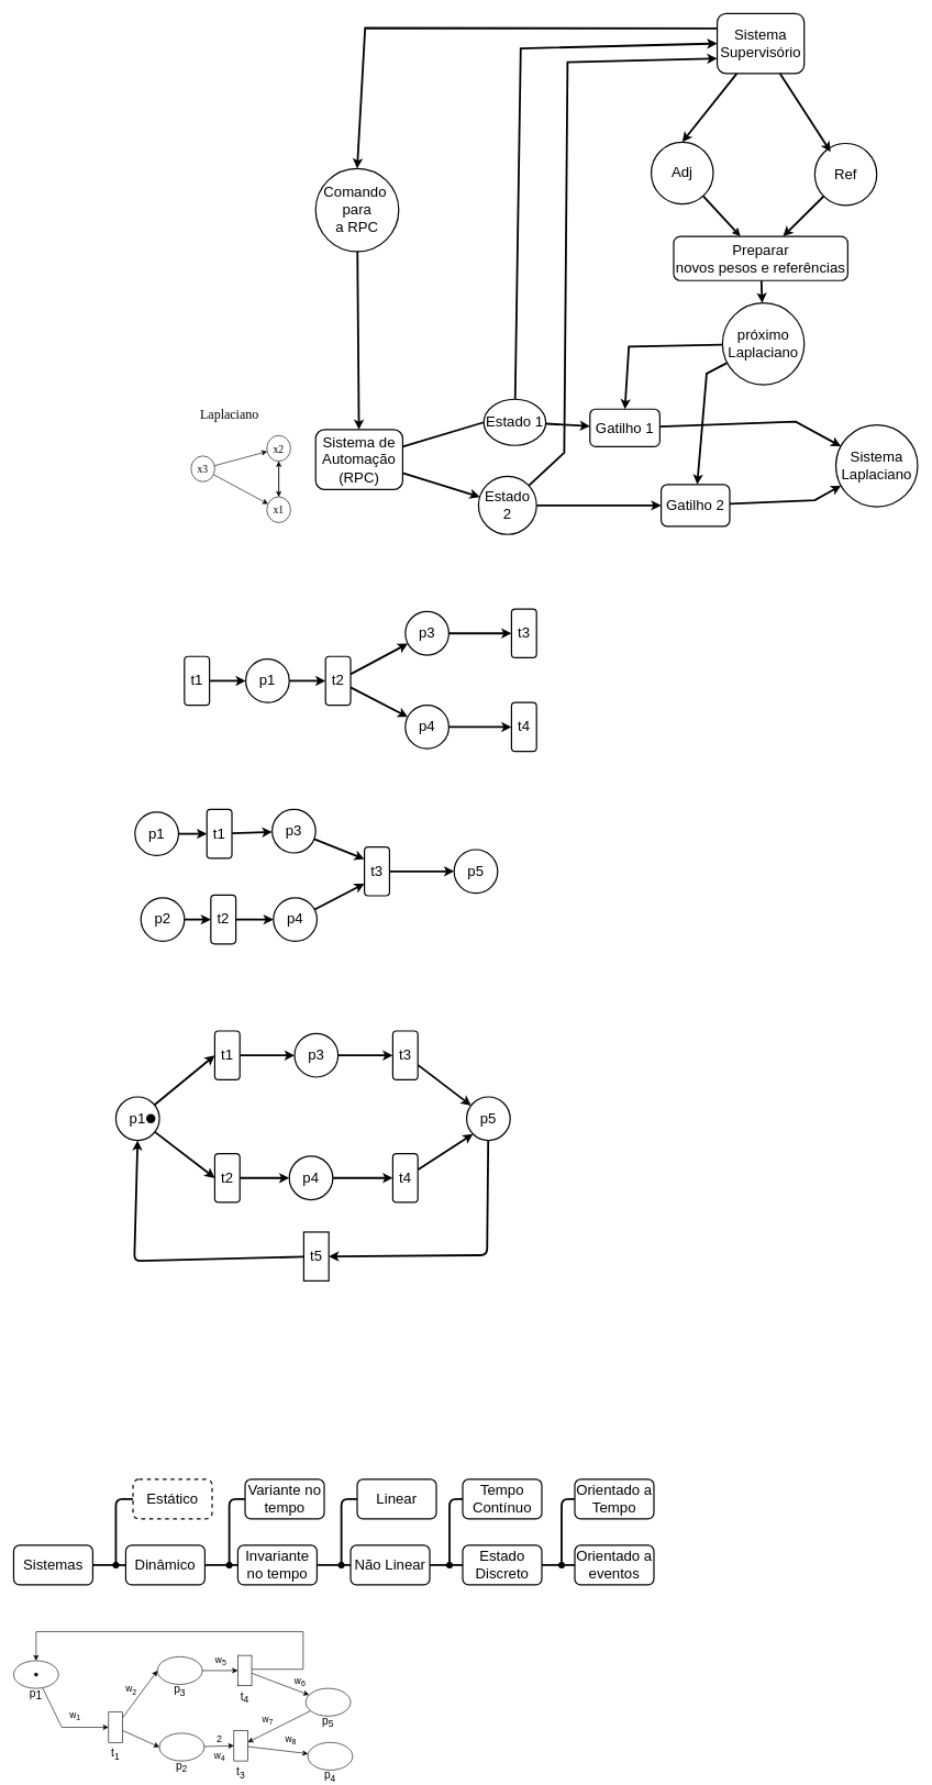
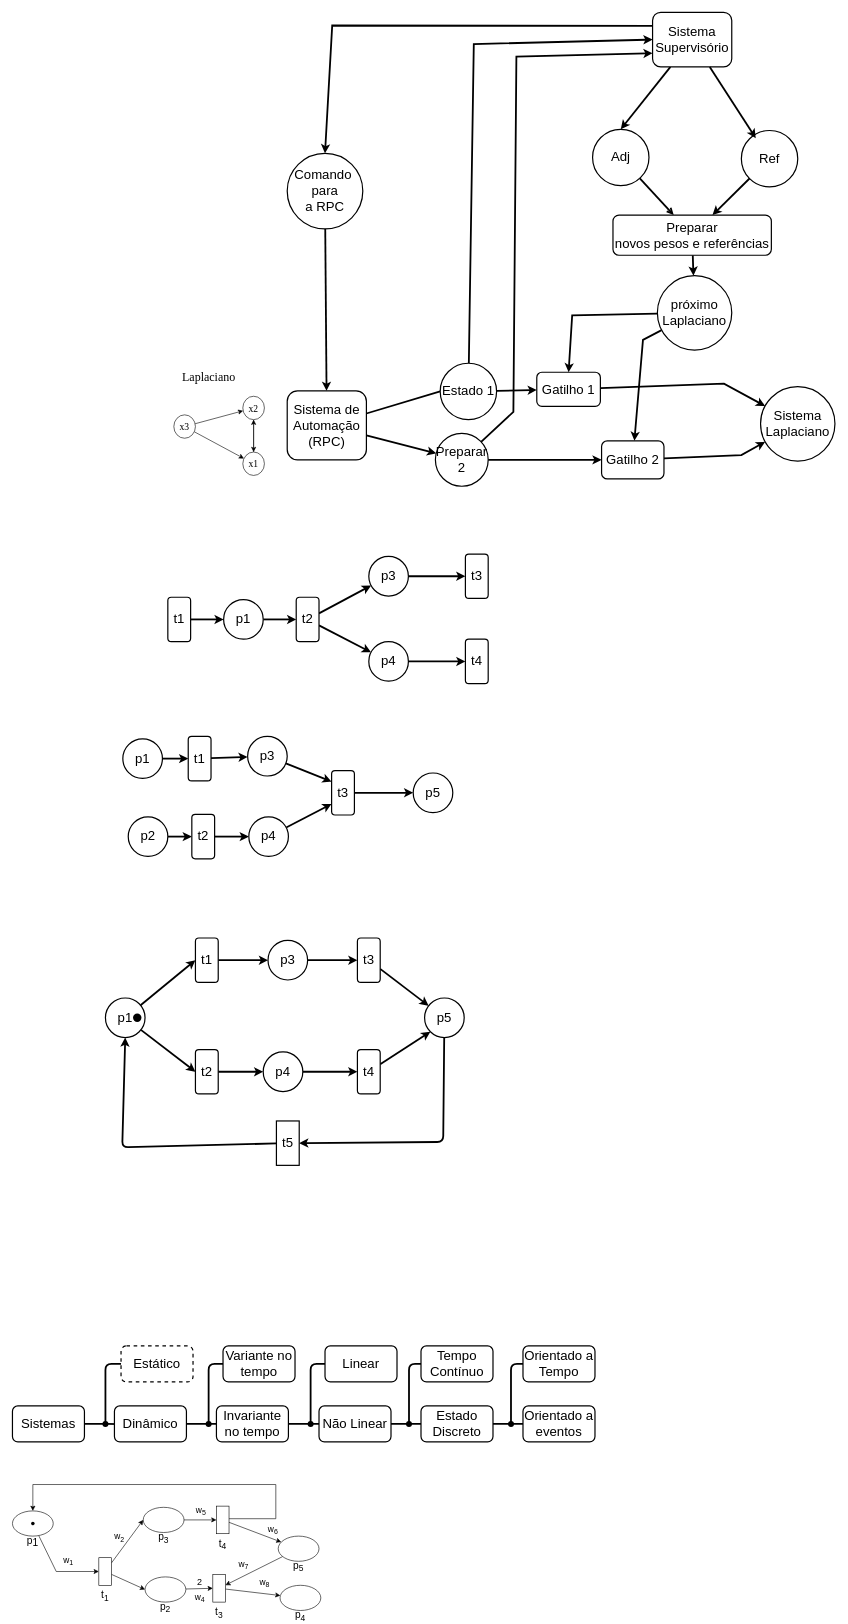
- <mxCell id="120" value="&lt;font style=&quot;font-size: 22px;&quot;&gt;Estado 1&lt;/font&gt;" style="ellipse;whiteSpace=wrap;html=1;aspect=fixed;strokeWidth=2;rounded=1;" vertex="1" parent="1"><mxGeometry x="733" y="605" width="94" height="70" as="geometry" /></mxCell>
+ <mxCell id="120" value="&lt;font style=&quot;font-size: 22px;&quot;&gt;Estado 1&lt;/font&gt;" style="ellipse;whiteSpace=wrap;html=1;aspect=fixed;strokeWidth=2;rounded=1;" vertex="1" parent="1"><mxGeometry x="733" y="605" width="94" height="94" as="geometry" /></mxCell>
- <mxCell id="117" value="&lt;div style=&quot;font-size: 22px;&quot;&gt;&lt;font style=&quot;font-size: 22px;&quot;&gt;Sistema de Automação&lt;/font&gt;&lt;/div&gt;&lt;div style=&quot;font-size: 22px;&quot;&gt;&lt;font style=&quot;font-size: 22px;&quot;&gt;(RPC)&lt;/font&gt;&lt;/div&gt;" style="rounded=1;whiteSpace=wrap;html=1;strokeWidth=2;" vertex="1" parent="1"><mxGeometry x="478" y="651" width="132" height="91" as="geometry" /></mxCell>
+ <mxCell id="117" value="&lt;div style=&quot;font-size: 22px;&quot;&gt;&lt;font style=&quot;font-size: 22px;&quot;&gt;Sistema de Automação&lt;/font&gt;&lt;/div&gt;&lt;div style=&quot;font-size: 22px;&quot;&gt;&lt;font style=&quot;font-size: 22px;&quot;&gt;(RPC)&lt;/font&gt;&lt;/div&gt;" style="rounded=1;whiteSpace=wrap;html=1;strokeWidth=2;" vertex="1" parent="1"><mxGeometry x="478" y="651" width="132" height="115" as="geometry" /></mxCell>
- <mxCell id="123" value="&lt;font style=&quot;font-size: 22px;&quot;&gt;Estado 2&lt;/font&gt;" style="ellipse;whiteSpace=wrap;html=1;aspect=fixed;strokeWidth=2;rounded=1;" vertex="1" parent="1"><mxGeometry x="725" y="722" width="88" height="88" as="geometry" /></mxCell>
+ <mxCell id="123" value="&lt;font style=&quot;font-size: 22px;&quot;&gt;Preparar 2&lt;/font&gt;" style="ellipse;whiteSpace=wrap;html=1;aspect=fixed;strokeWidth=2;rounded=1;" vertex="1" parent="1"><mxGeometry x="725" y="722" width="88" height="88" as="geometry" /></mxCell>
